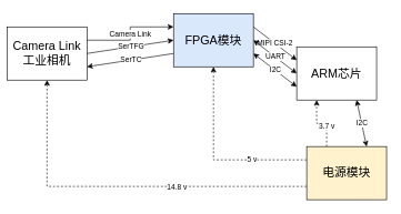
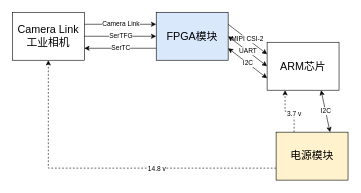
- <mxCell id="4" value="&lt;font style=&quot;font-size: 18px;&quot;&gt;Camera Link&lt;br&gt;工业相机&lt;/font&gt;" style="rounded=0;whiteSpace=wrap;html=1;" parent="1" vertex="1"><mxGeometry x="10" y="40" width="120" height="80" as="geometry" /></mxCell>
+ <mxCell id="4" value="&lt;font style=&quot;font-size: 18px;&quot;&gt;Camera Link&lt;br&gt;工业相机&lt;/font&gt;" style="rounded=0;whiteSpace=wrap;html=1;" parent="1" vertex="1"><mxGeometry x="20" y="20" width="120" height="80" as="geometry" /></mxCell>
- <mxCell id="13" style="edgeStyle=orthogonalEdgeStyle;rounded=0;orthogonalLoop=1;jettySize=auto;html=1;exitX=0;exitY=0.25;exitDx=0;exitDy=0;entryX=0.5;entryY=1;entryDx=0;entryDy=0;dashed=1;" parent="1" source="15" target="5" edge="1"><mxGeometry relative="1" as="geometry" /></mxCell>
- <mxCell id="14" value="5 v" style="edgeLabel;html=1;align=center;verticalAlign=middle;resizable=0;points=[];" parent="13" vertex="1" connectable="0"><mxGeometry x="-0.406" y="-1" relative="1" as="geometry"><mxPoint as="offset" /></mxGeometry></mxCell>
